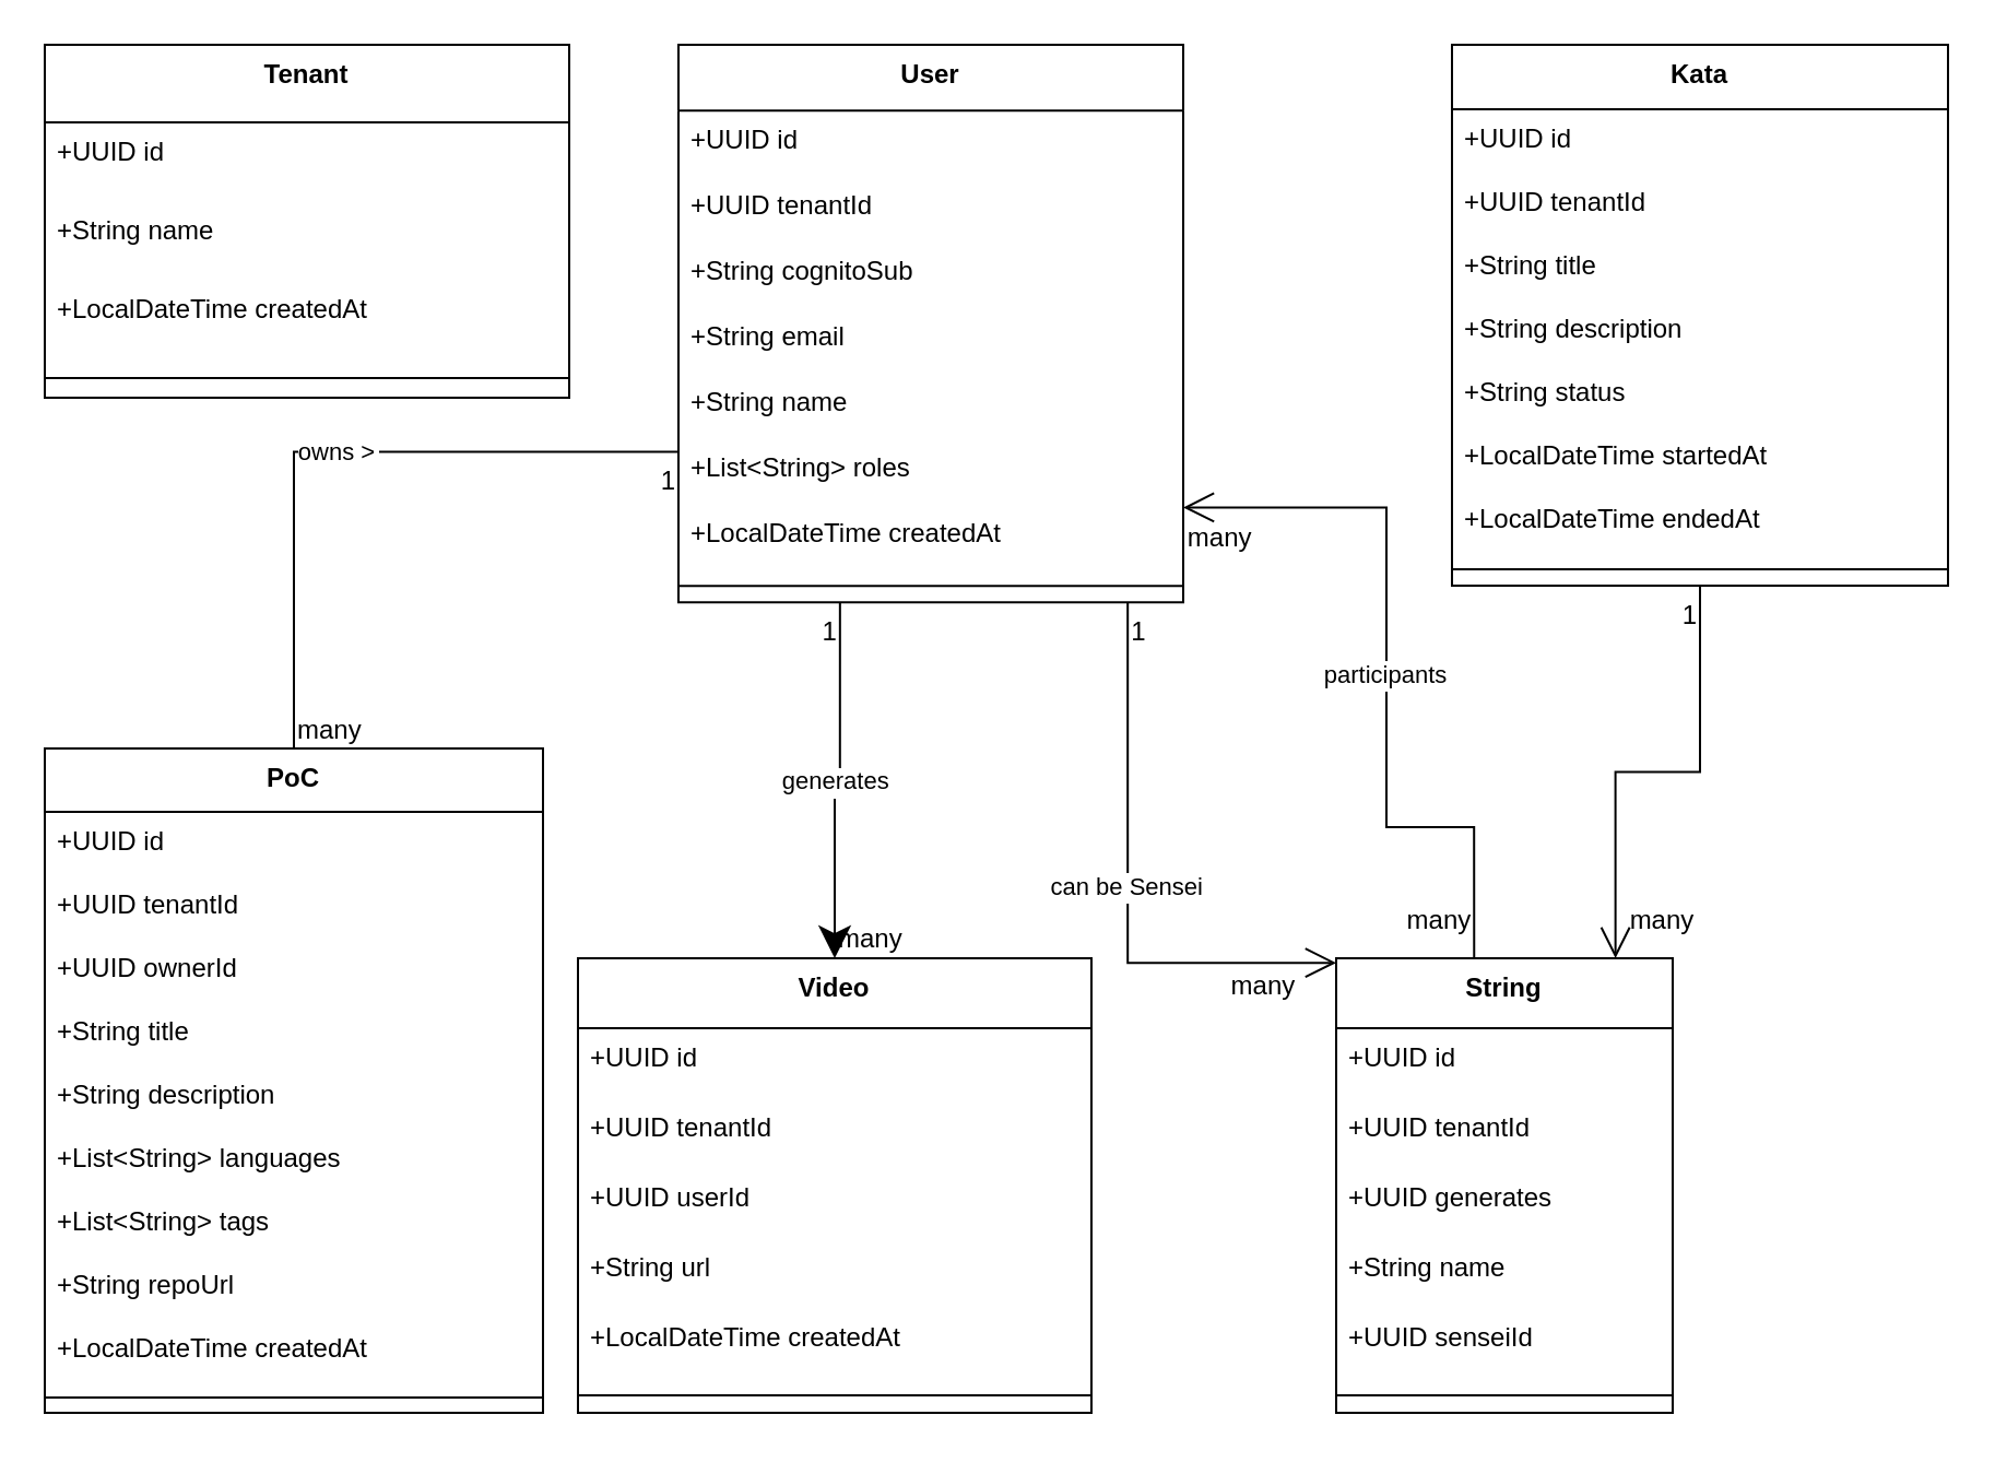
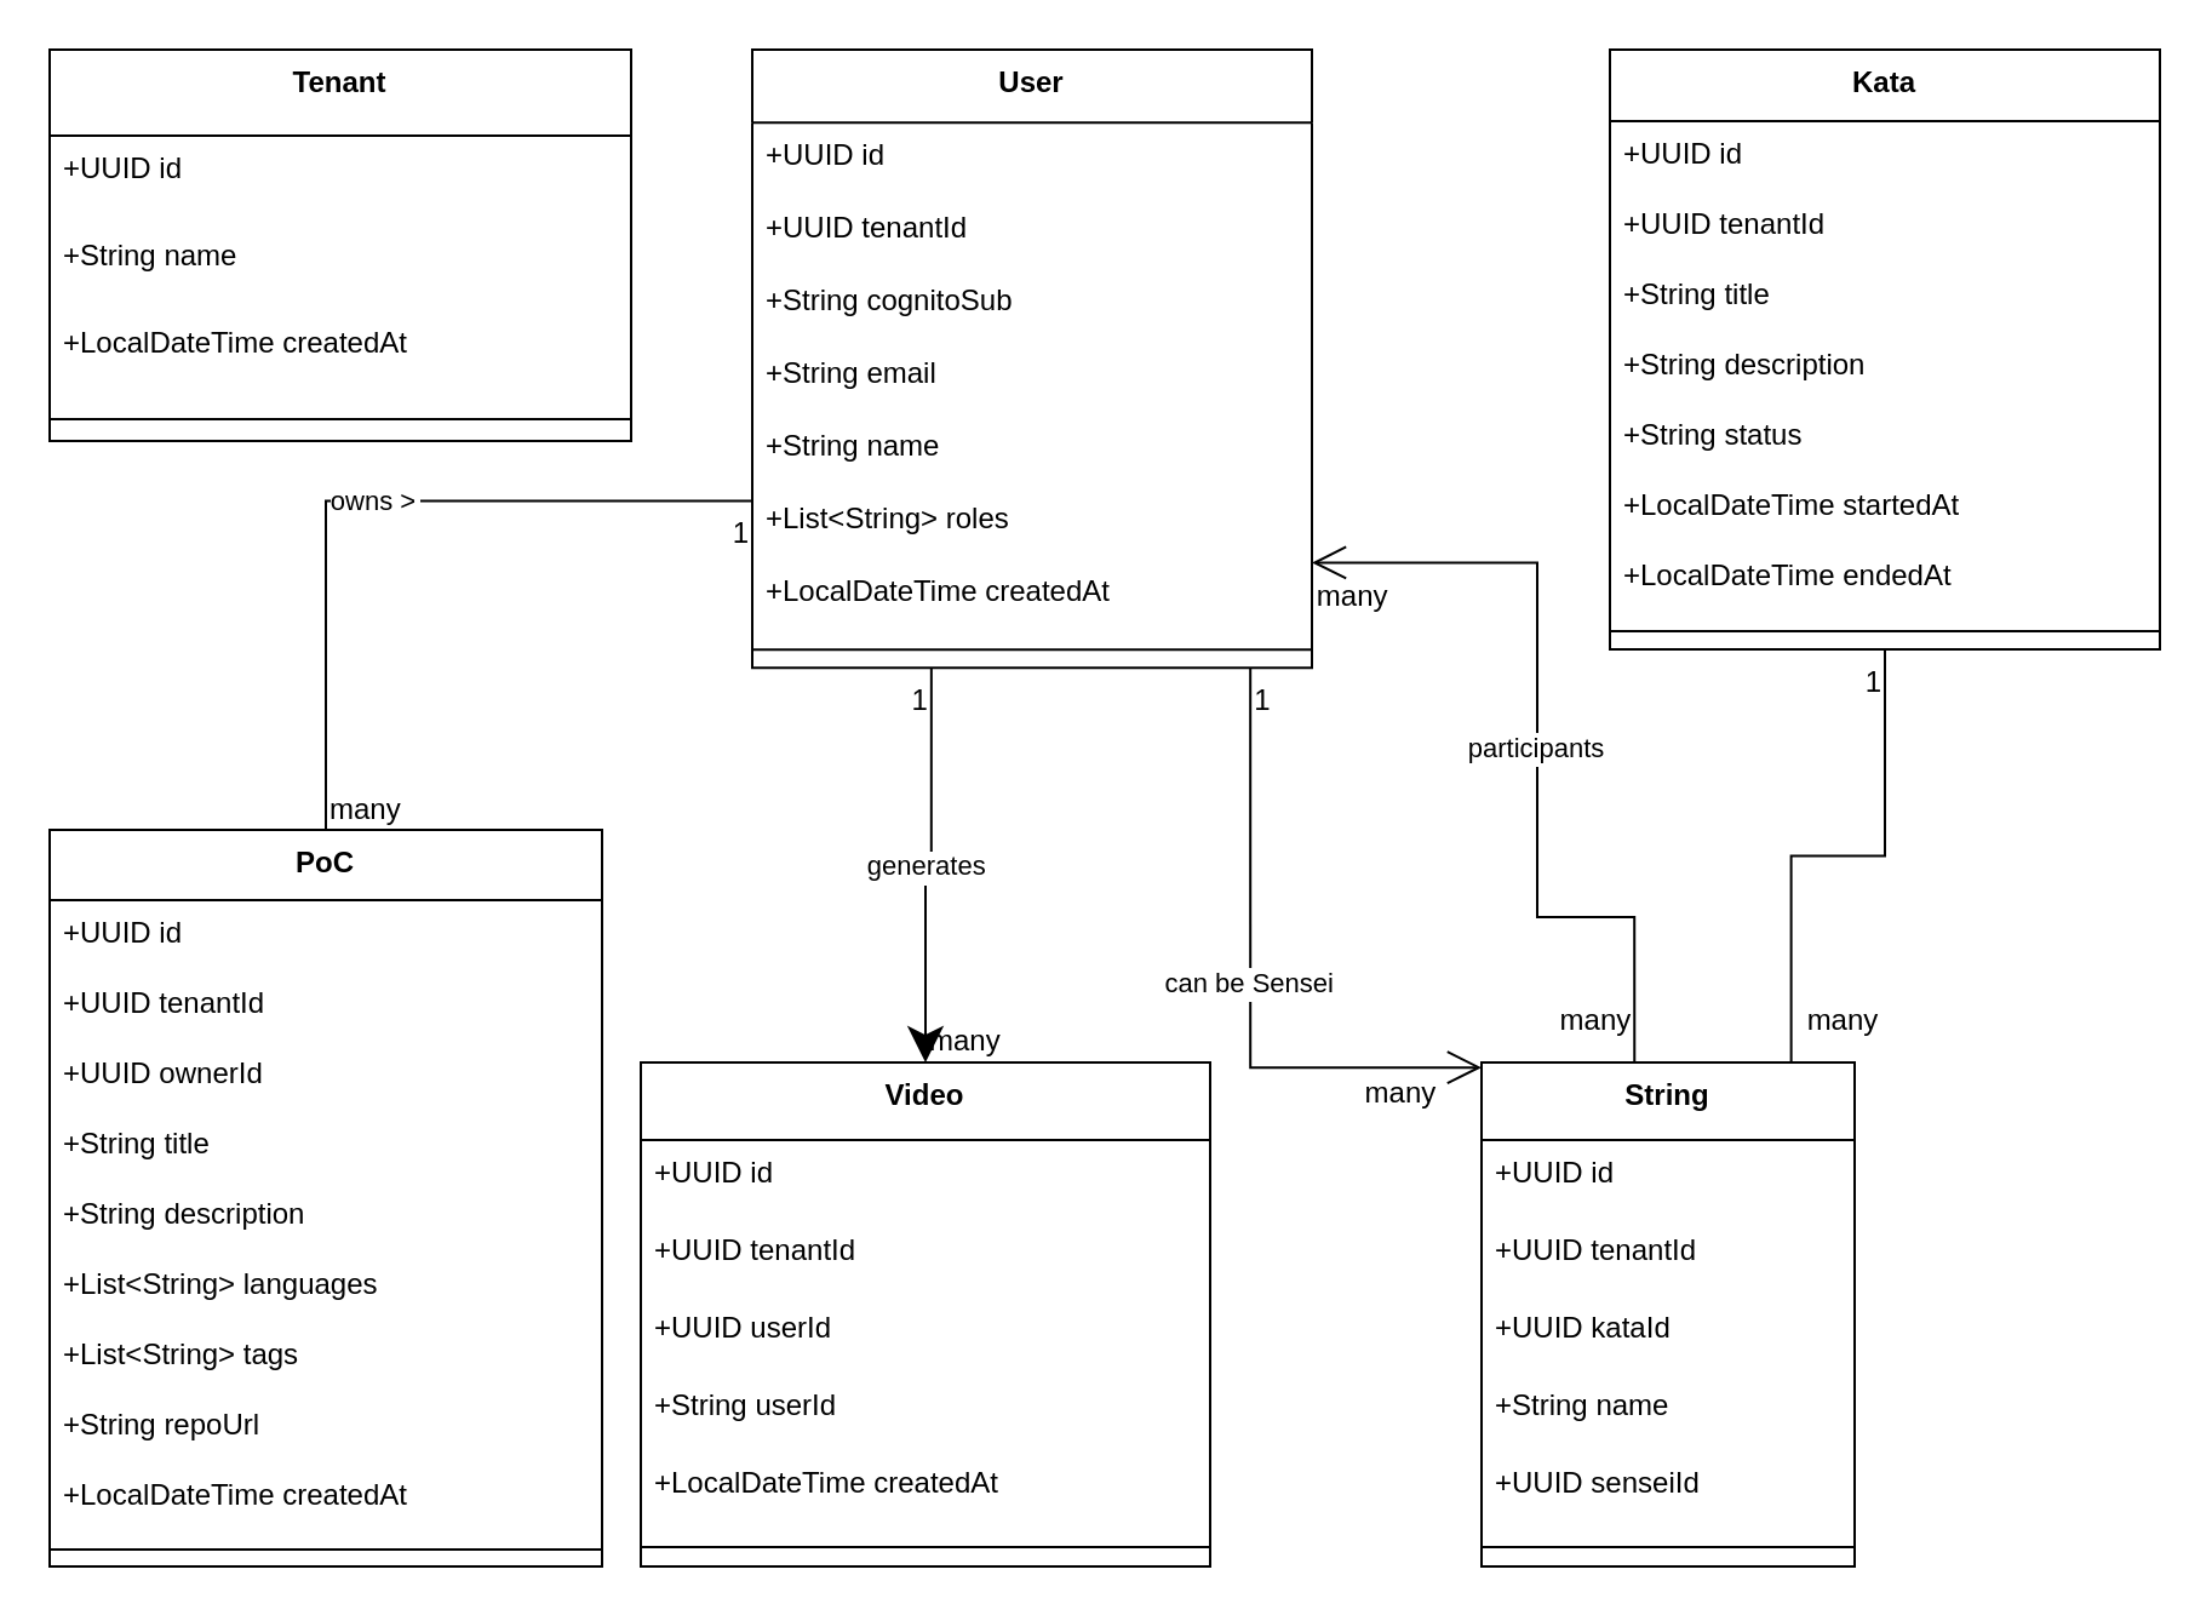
- <mxCell id="59" value="" style="startArrow=none;endArrow=open;endSize=12;exitX=0.5;exitY=1;entryX=0.83;entryY=0;rounded=0;edgeStyle=orthogonalEdgeStyle;" edge="1" parent="1" source="27" target="36"><mxGeometry relative="1" as="geometry" /></mxCell>
+ <mxCell id="59" value="" style="startArrow=none;endArrow=none;endSize=12;exitX=0.5;exitY=1;entryX=0.83;entryY=0;rounded=0;edgeStyle=orthogonalEdgeStyle;" edge="1" parent="1" source="27" target="36"><mxGeometry relative="1" as="geometry" /></mxCell>
- <mxCell id="39" value="+UUID generates" style="text;strokeColor=none;fillColor=none;align=left;verticalAlign=top;spacingLeft=4;spacingRight=4;overflow=hidden;rotatable=0;points=[[0,0.5],[1,0.5]];portConstraint=eastwest;" vertex="1" parent="36"><mxGeometry y="96" width="154" height="32" as="geometry" /></mxCell>
+ <mxCell id="39" value="+UUID kataId" style="text;strokeColor=none;fillColor=none;align=left;verticalAlign=top;spacingLeft=4;spacingRight=4;overflow=hidden;rotatable=0;points=[[0,0.5],[1,0.5]];portConstraint=eastwest;" vertex="1" parent="36"><mxGeometry y="96" width="154" height="32" as="geometry" /></mxCell>
- <mxCell id="47" value="+String url" style="text;strokeColor=none;fillColor=none;align=left;verticalAlign=top;spacingLeft=4;spacingRight=4;overflow=hidden;rotatable=0;points=[[0,0.5],[1,0.5]];portConstraint=eastwest;" vertex="1" parent="43"><mxGeometry y="128" width="235" height="32" as="geometry" /></mxCell>
+ <mxCell id="47" value="+String userId" style="text;strokeColor=none;fillColor=none;align=left;verticalAlign=top;spacingLeft=4;spacingRight=4;overflow=hidden;rotatable=0;points=[[0,0.5],[1,0.5]];portConstraint=eastwest;" vertex="1" parent="43"><mxGeometry y="128" width="235" height="32" as="geometry" /></mxCell>
